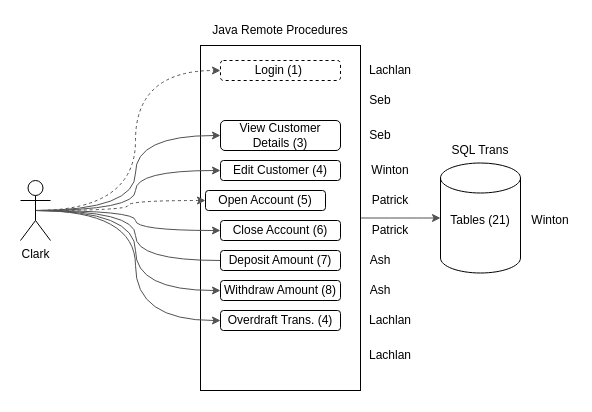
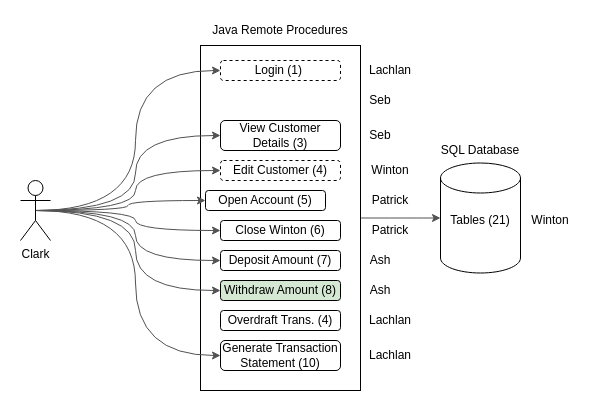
- <mxCell id="4" style="edgeStyle=orthogonalEdgeStyle;curved=1;rounded=0;orthogonalLoop=1;jettySize=auto;html=1;exitX=0.5;exitY=0.5;exitDx=0;exitDy=0;exitPerimeter=0;entryX=0;entryY=0.5;entryDx=0;entryDy=0;strokeColor=#525252;dashed=1;" parent="1" source="13" target="14" edge="1"><mxGeometry relative="1" as="geometry" /></mxCell>
+ <mxCell id="4" style="edgeStyle=orthogonalEdgeStyle;curved=1;rounded=0;orthogonalLoop=1;jettySize=auto;html=1;exitX=0.5;exitY=0.5;exitDx=0;exitDy=0;exitPerimeter=0;entryX=0;entryY=0.5;entryDx=0;entryDy=0;strokeColor=#525252;" parent="1" source="13" target="14" edge="1"><mxGeometry relative="1" as="geometry" /></mxCell>
- <mxCell id="25" value="SQL Trans" style="text;html=1;strokeColor=none;fillColor=none;align=center;verticalAlign=middle;whiteSpace=wrap;rounded=0;" parent="1" vertex="1"><mxGeometry x="420" y="140" width="120" height="20" as="geometry" /></mxCell>
+ <mxCell id="25" value="SQL Database" style="text;html=1;strokeColor=none;fillColor=none;align=center;verticalAlign=middle;whiteSpace=wrap;rounded=0;" parent="1" vertex="1"><mxGeometry x="420" y="140" width="120" height="20" as="geometry" /></mxCell>
- <mxCell id="15" value="Edit Customer (4)" style="rounded=1;whiteSpace=wrap;html=1;" parent="1" vertex="1"><mxGeometry x="220" y="160" width="120" height="20" as="geometry" /></mxCell>
+ <mxCell id="15" value="Edit Customer (4)" style="rounded=1;whiteSpace=wrap;html=1;dashed=1;" parent="1" vertex="1"><mxGeometry x="220" y="160" width="120" height="20" as="geometry" /></mxCell>
- <mxCell id="7" style="edgeStyle=orthogonalEdgeStyle;curved=1;rounded=0;orthogonalLoop=1;jettySize=auto;html=1;exitX=0.5;exitY=0.5;exitDx=0;exitDy=0;exitPerimeter=0;entryX=0;entryY=0.5;entryDx=0;entryDy=0;strokeColor=#525252;dashed=1;" parent="1" source="13" target="16" edge="1"><mxGeometry relative="1" as="geometry" /></mxCell>
+ <mxCell id="7" style="edgeStyle=orthogonalEdgeStyle;curved=1;rounded=0;orthogonalLoop=1;jettySize=auto;html=1;exitX=0.5;exitY=0.5;exitDx=0;exitDy=0;exitPerimeter=0;entryX=0;entryY=0.5;entryDx=0;entryDy=0;strokeColor=#525252;" parent="1" source="13" target="16" edge="1"><mxGeometry relative="1" as="geometry" /></mxCell>
- <mxCell id="17" value="Close Account (6)" style="rounded=1;whiteSpace=wrap;html=1;" parent="1" vertex="1"><mxGeometry x="220" y="220" width="120" height="20" as="geometry" /></mxCell>
+ <mxCell id="17" value="Close Winton (6)" style="rounded=1;whiteSpace=wrap;html=1;" parent="1" vertex="1"><mxGeometry x="220" y="220" width="120" height="20" as="geometry" /></mxCell>
- <mxCell id="9" style="edgeStyle=orthogonalEdgeStyle;curved=1;rounded=0;orthogonalLoop=1;jettySize=auto;html=1;exitX=0.5;exitY=0.5;exitDx=0;exitDy=0;exitPerimeter=0;entryX=0;entryY=0.5;entryDx=0;entryDy=0;strokeColor=#525252;endArrow=none;" parent="1" source="13" target="18" edge="1"><mxGeometry relative="1" as="geometry" /></mxCell>
+ <mxCell id="9" style="edgeStyle=orthogonalEdgeStyle;curved=1;rounded=0;orthogonalLoop=1;jettySize=auto;html=1;exitX=0.5;exitY=0.5;exitDx=0;exitDy=0;exitPerimeter=0;entryX=0;entryY=0.5;entryDx=0;entryDy=0;strokeColor=#525252;" parent="1" source="13" target="18" edge="1"><mxGeometry relative="1" as="geometry" /></mxCell>
- <mxCell id="11" style="edgeStyle=orthogonalEdgeStyle;curved=1;rounded=0;orthogonalLoop=1;jettySize=auto;html=1;exitX=0.5;exitY=0.5;exitDx=0;exitDy=0;exitPerimeter=0;entryX=0;entryY=0.5;entryDx=0;entryDy=0;strokeColor=#525252;" parent="1" source="13" target="20" edge="1"><mxGeometry relative="1" as="geometry" /></mxCell>
- <mxCell id="19" value="Withdraw Amount (8)" style="rounded=1;whiteSpace=wrap;html=1;" parent="1" vertex="1"><mxGeometry x="220" y="280" width="120" height="20" as="geometry" /></mxCell>
+ <mxCell id="19" value="Withdraw Amount (8)" style="rounded=1;whiteSpace=wrap;html=1;fillColor=#d5e8d4;" parent="1" vertex="1"><mxGeometry x="220" y="280" width="120" height="20" as="geometry" /></mxCell>
+ <mxCell id="12" style="edgeStyle=orthogonalEdgeStyle;curved=1;rounded=0;orthogonalLoop=1;jettySize=auto;html=1;exitX=0.5;exitY=0.5;exitDx=0;exitDy=0;exitPerimeter=0;entryX=0;entryY=0.5;entryDx=0;entryDy=0;strokeColor=#525252;" parent="1" source="13" target="21" edge="1"><mxGeometry relative="1" as="geometry" /></mxCell>
+ <mxCell id="21" value="Generate Transaction Statement (10)" style="rounded=1;whiteSpace=wrap;html=1;" parent="1" vertex="1"><mxGeometry x="220" y="340" width="120" height="30" as="geometry" /></mxCell>
